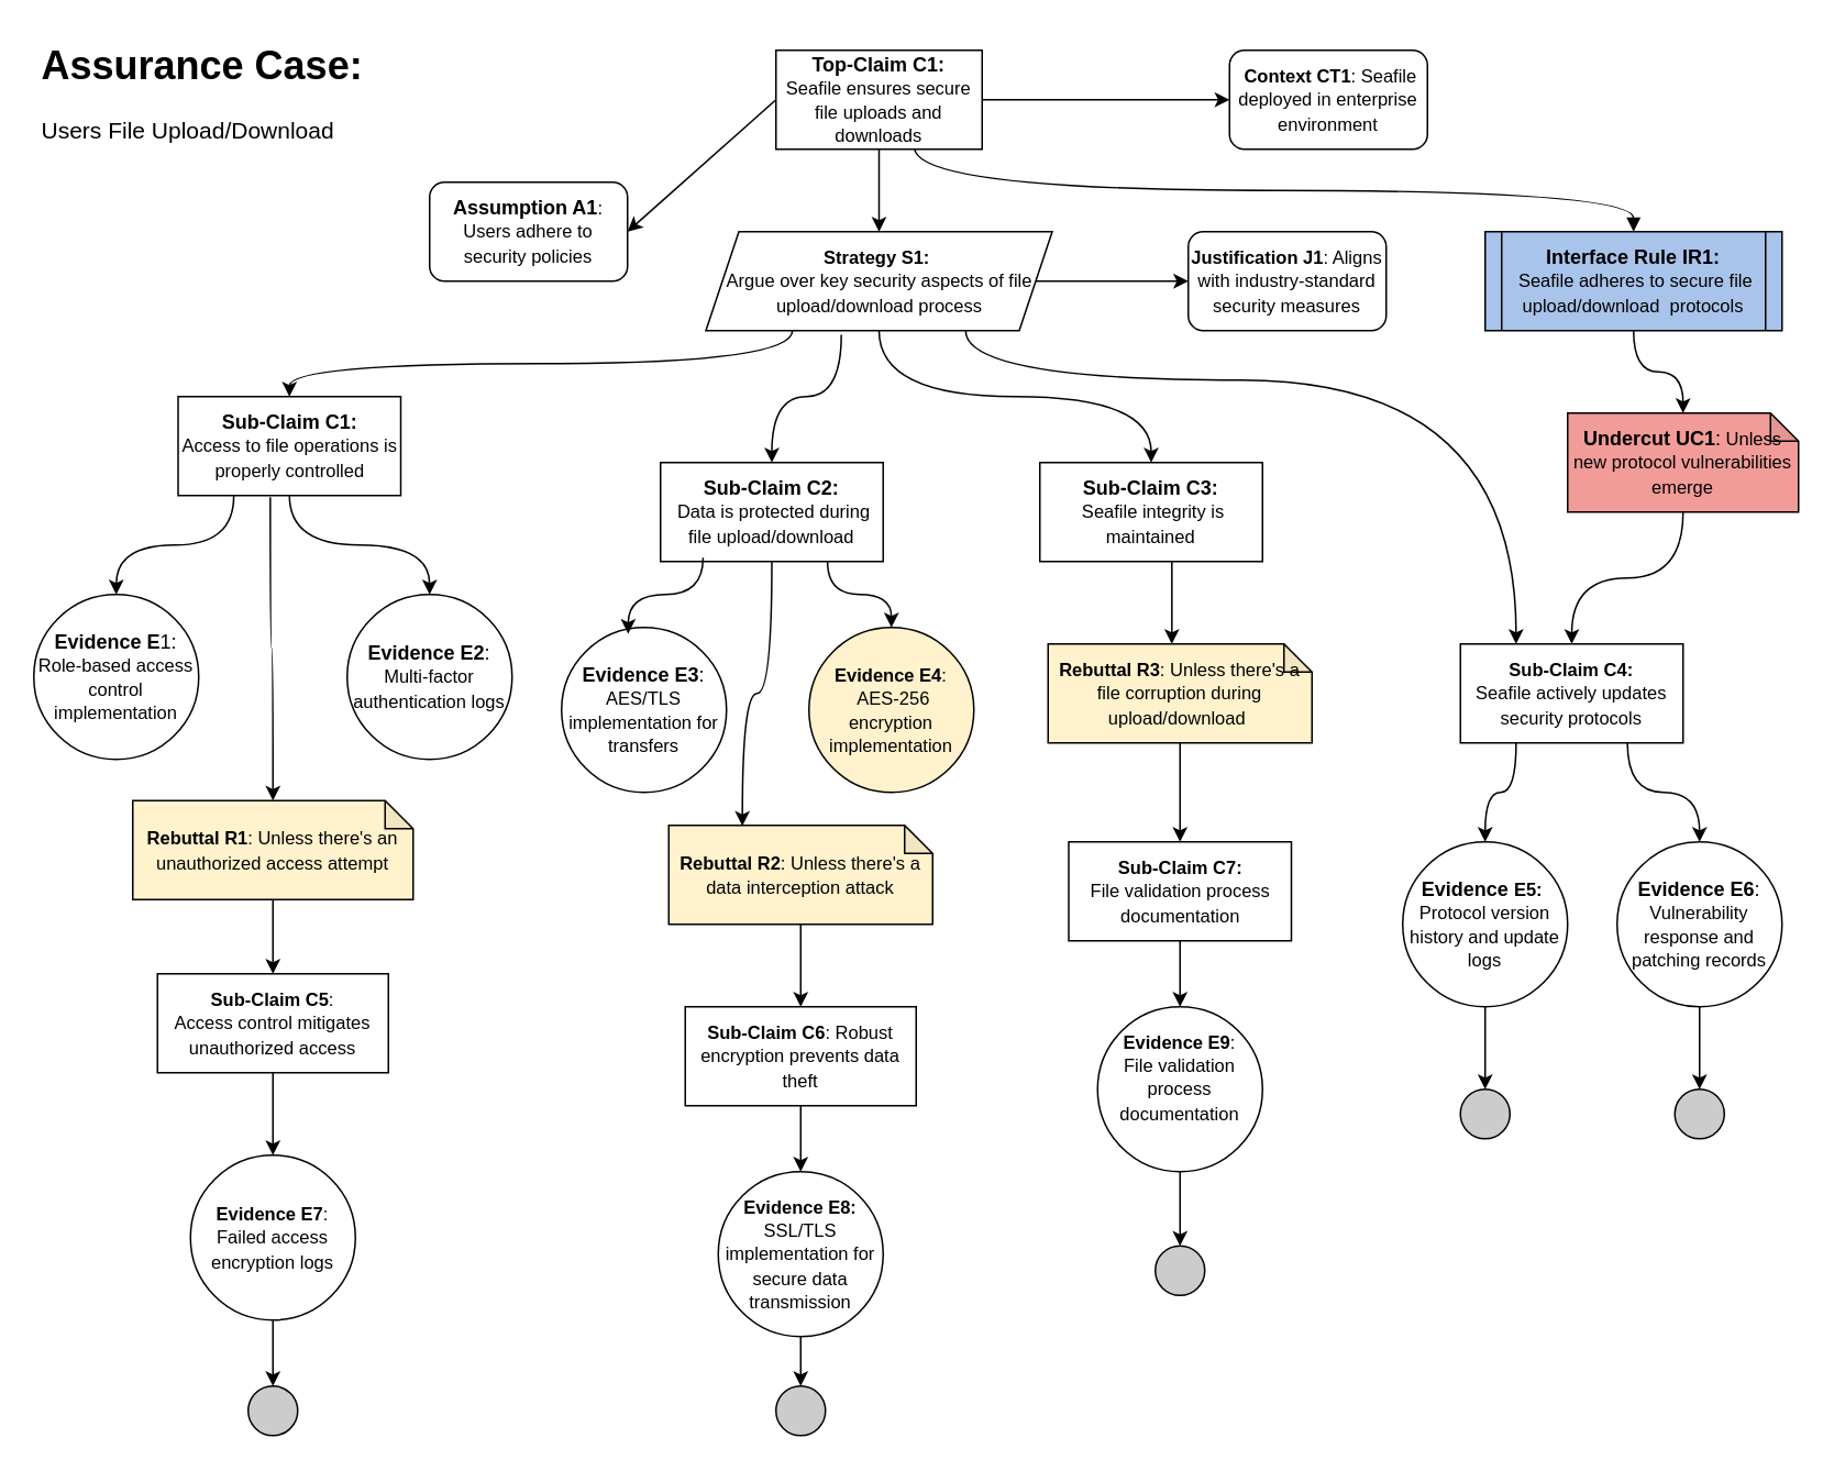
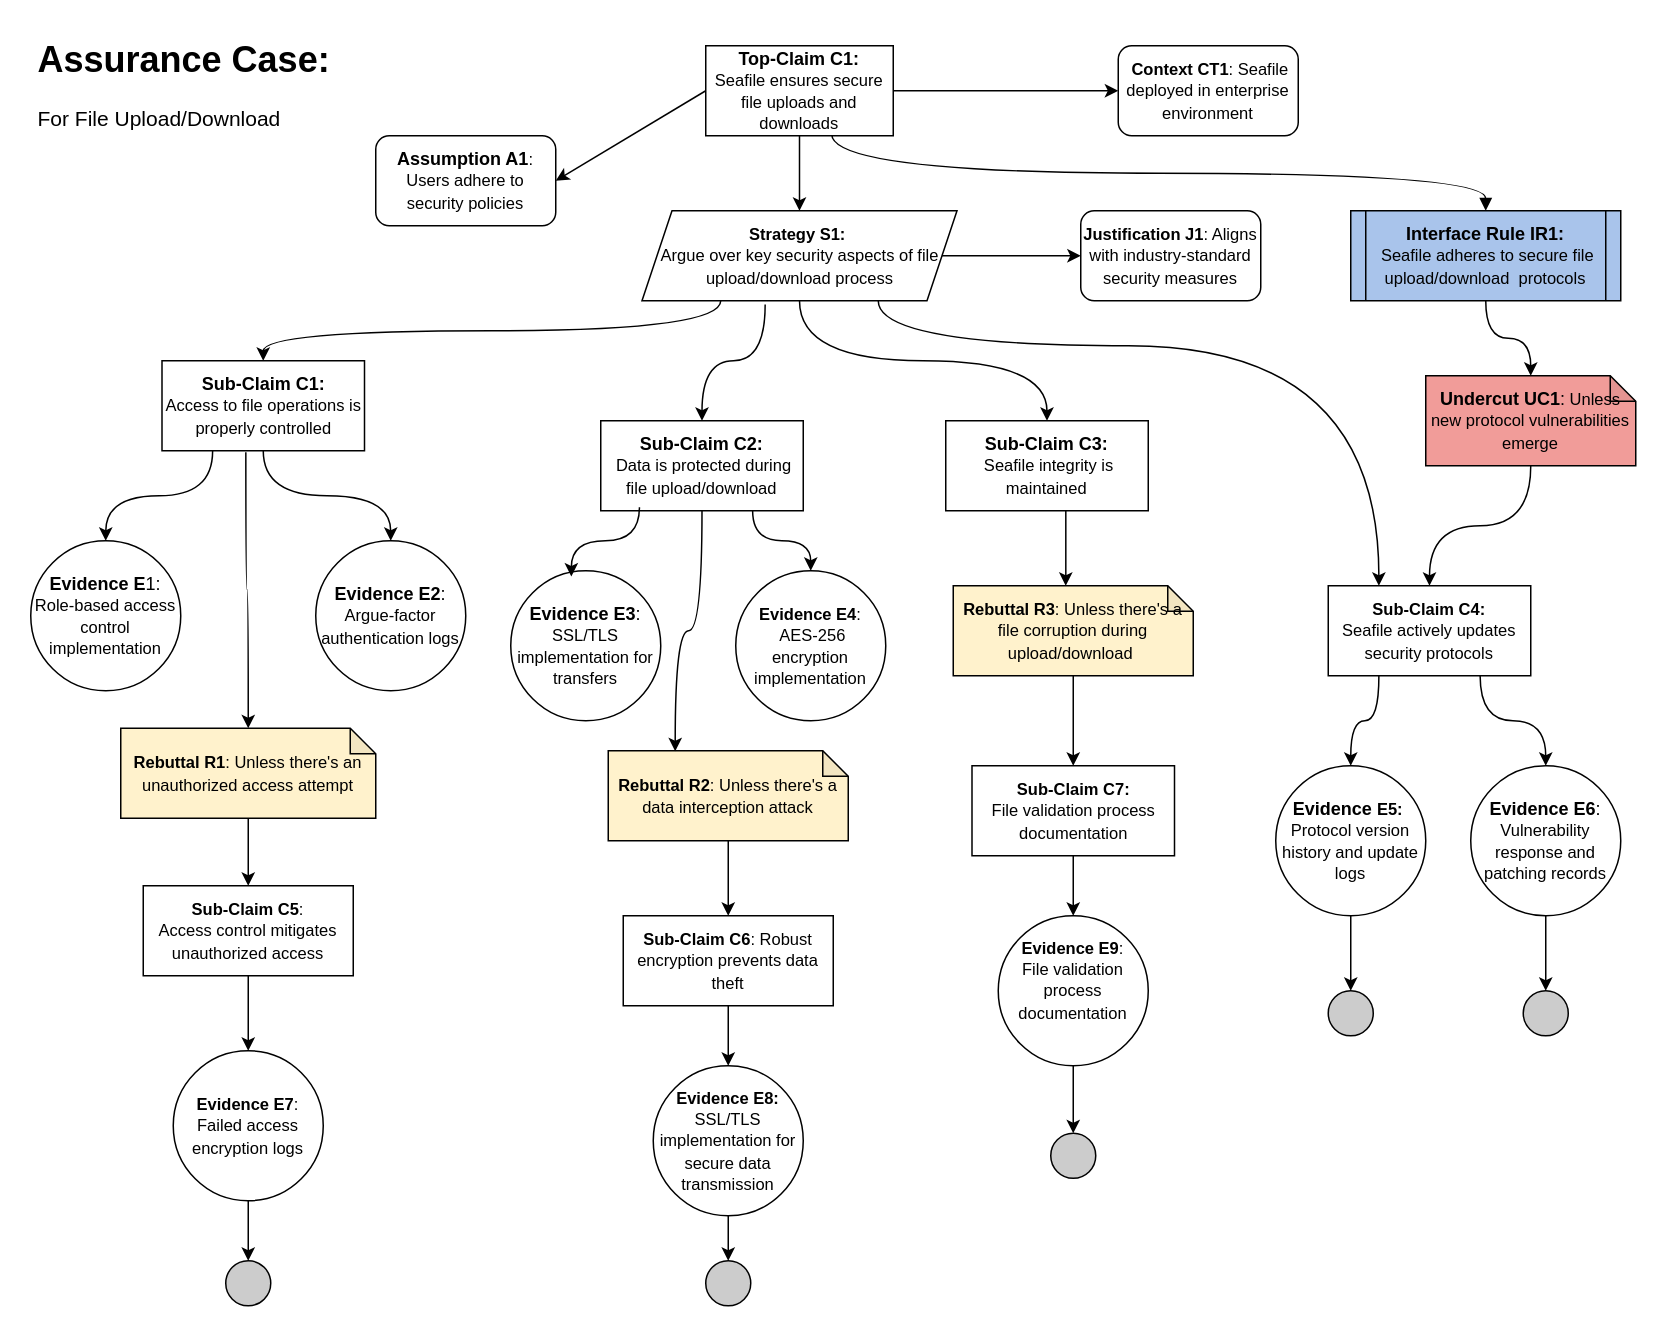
- <mxCell id="2" value="&lt;h1&gt;Assurance Case:&lt;/h1&gt;&lt;div&gt;&lt;font style=&quot;font-size: 14px;&quot;&gt;Users File Upload/Download&lt;/font&gt;&lt;/div&gt;" style="text;html=1;strokeColor=none;fillColor=none;spacing=5;spacingTop=-20;whiteSpace=wrap;overflow=hidden;rounded=0;" parent="1" vertex="1"><mxGeometry x="20" y="20" width="220" height="70" as="geometry" /></mxCell>
+ <mxCell id="2" value="&lt;h1&gt;Assurance Case:&lt;/h1&gt;&lt;div&gt;&lt;font style=&quot;font-size: 14px;&quot;&gt;For File Upload/Download&lt;/font&gt;&lt;/div&gt;" style="text;html=1;strokeColor=none;fillColor=none;spacing=5;spacingTop=-20;whiteSpace=wrap;overflow=hidden;rounded=0;" parent="1" vertex="1"><mxGeometry x="20" y="20" width="220" height="70" as="geometry" /></mxCell>
- <mxCell id="47" value="&lt;span style=&quot;text-align: start;&quot;&gt;&lt;font&gt;&lt;b&gt;&lt;font style=&quot;font-size: 12px;&quot;&gt;Assumption A1&lt;/font&gt;&lt;/b&gt;&lt;span style=&quot;font-size: 11px;&quot;&gt;: Users adhere to security policies&lt;/span&gt;&lt;/font&gt;&lt;/span&gt;" style="rounded=1;whiteSpace=wrap;html=1;" vertex="1" parent="1"><mxGeometry x="260" y="110" width="120" height="60" as="geometry" /></mxCell>
+ <mxCell id="47" value="&lt;span style=&quot;text-align: start;&quot;&gt;&lt;font&gt;&lt;b&gt;&lt;font style=&quot;font-size: 12px;&quot;&gt;Assumption A1&lt;/font&gt;&lt;/b&gt;&lt;span style=&quot;font-size: 11px;&quot;&gt;: Users adhere to security policies&lt;/span&gt;&lt;/font&gt;&lt;/span&gt;" style="rounded=1;whiteSpace=wrap;html=1;" vertex="1" parent="1"><mxGeometry x="250" y="90" width="120" height="60" as="geometry" /></mxCell>
- <mxCell id="17" value="&lt;span style=&quot;text-align: start;&quot;&gt;&lt;font style=&quot;font-size: 12px;&quot;&gt;&lt;b&gt;Evidence E2&lt;/b&gt;:&lt;/font&gt;&lt;/span&gt;&lt;div&gt;&lt;span style=&quot;text-align: start;&quot;&gt;&lt;font style=&quot;font-size: 11px;&quot;&gt;Multi-factor authentication logs&lt;/font&gt;&lt;/span&gt;&lt;br&gt;&lt;/div&gt;" style="ellipse;whiteSpace=wrap;html=1;aspect=fixed;fillColor=#ffffff;rounded=0;" parent="1" vertex="1"><mxGeometry x="210" y="360" width="100" height="100" as="geometry" /></mxCell>
+ <mxCell id="17" value="&lt;span style=&quot;text-align: start;&quot;&gt;&lt;font style=&quot;font-size: 12px;&quot;&gt;&lt;b&gt;Evidence E2&lt;/b&gt;:&lt;/font&gt;&lt;/span&gt;&lt;div&gt;&lt;span style=&quot;text-align: start;&quot;&gt;&lt;font style=&quot;font-size: 11px;&quot;&gt;Argue-factor authentication logs&lt;/font&gt;&lt;/span&gt;&lt;br&gt;&lt;/div&gt;" style="ellipse;whiteSpace=wrap;html=1;aspect=fixed;fillColor=#ffffff;rounded=0;" parent="1" vertex="1"><mxGeometry x="210" y="360" width="100" height="100" as="geometry" /></mxCell>
- <mxCell id="33" value="&lt;span style=&quot;text-align: start;&quot;&gt;&lt;font style=&quot;font-size: 12px;&quot;&gt;&lt;b&gt;Evidence E3&lt;/b&gt;:&lt;/font&gt;&lt;/span&gt;&lt;div&gt;&lt;span style=&quot;text-align: start;&quot;&gt;&lt;font style=&quot;font-size: 11px;&quot;&gt;AES/TLS implementation for transfers&lt;/font&gt;&lt;/span&gt;&lt;br&gt;&lt;/div&gt;" style="ellipse;whiteSpace=wrap;html=1;aspect=fixed;fillColor=#ffffff;rounded=0;" vertex="1" parent="1"><mxGeometry x="340" y="380" width="100" height="100" as="geometry" /></mxCell>
+ <mxCell id="33" value="&lt;span style=&quot;text-align: start;&quot;&gt;&lt;font style=&quot;font-size: 12px;&quot;&gt;&lt;b&gt;Evidence E3&lt;/b&gt;:&lt;/font&gt;&lt;/span&gt;&lt;div&gt;&lt;span style=&quot;text-align: start;&quot;&gt;&lt;font style=&quot;font-size: 11px;&quot;&gt;SSL/TLS implementation for transfers&lt;/font&gt;&lt;/span&gt;&lt;br&gt;&lt;/div&gt;" style="ellipse;whiteSpace=wrap;html=1;aspect=fixed;fillColor=#ffffff;rounded=0;" vertex="1" parent="1"><mxGeometry x="340" y="380" width="100" height="100" as="geometry" /></mxCell>
- <mxCell id="34" value="&lt;span style=&quot;text-align: start;&quot;&gt;&lt;font style=&quot;font-size: 11px;&quot;&gt;&lt;b&gt;Evidence E4&lt;/b&gt;:&lt;/font&gt;&lt;/span&gt;&lt;div&gt;&lt;span style=&quot;font-size: 11px; text-align: start;&quot;&gt;&amp;nbsp;AES-256 encryption implementation&lt;/span&gt;&lt;br&gt;&lt;/div&gt;" style="ellipse;whiteSpace=wrap;html=1;aspect=fixed;fillColor=#fff2cc;rounded=0;" vertex="1" parent="1"><mxGeometry x="490" y="380" width="100" height="100" as="geometry" /></mxCell>
+ <mxCell id="34" value="&lt;span style=&quot;text-align: start;&quot;&gt;&lt;font style=&quot;font-size: 11px;&quot;&gt;&lt;b&gt;Evidence E4&lt;/b&gt;:&lt;/font&gt;&lt;/span&gt;&lt;div&gt;&lt;span style=&quot;font-size: 11px; text-align: start;&quot;&gt;&amp;nbsp;AES-256 encryption implementation&lt;/span&gt;&lt;br&gt;&lt;/div&gt;" style="ellipse;whiteSpace=wrap;html=1;aspect=fixed;fillColor=#ffffff;rounded=0;" vertex="1" parent="1"><mxGeometry x="490" y="380" width="100" height="100" as="geometry" /></mxCell>
